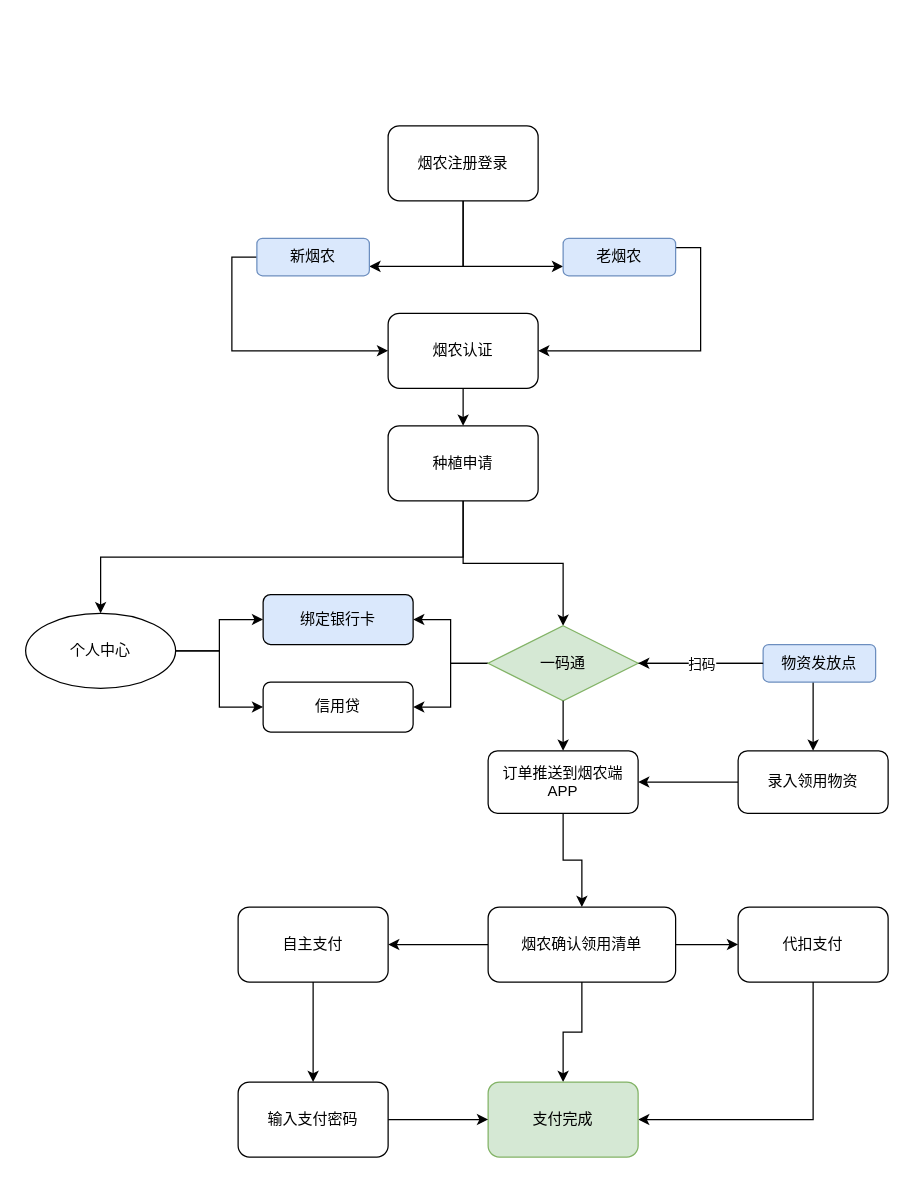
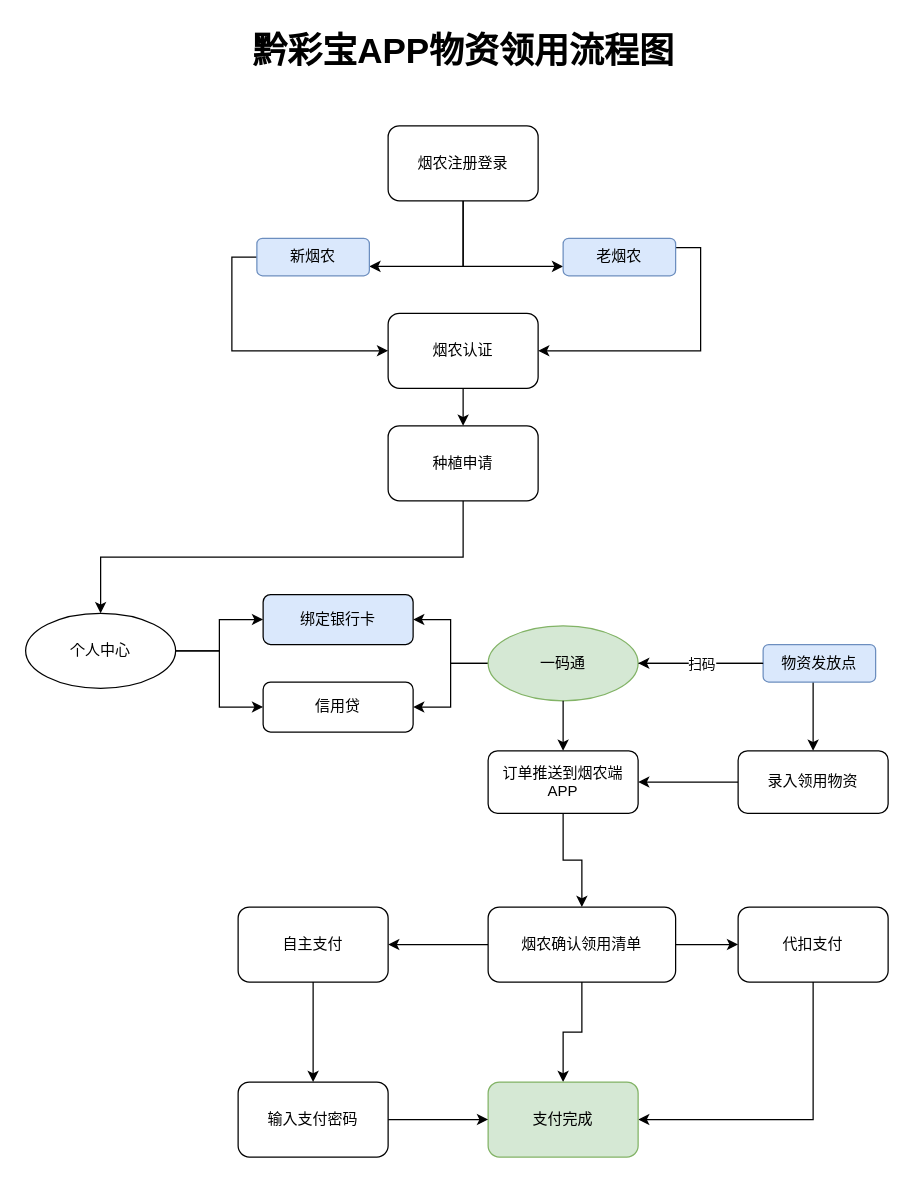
+ <mxCell id="42" value="黔彩宝APP物资领用流程图" style="text;html=1;resizable=0;autosize=1;align=center;verticalAlign=middle;points=[];fillColor=none;strokeColor=none;rounded=0;fontStyle=1;fontSize=28;" vertex="1" parent="1"><mxGeometry x="195" y="20" width="350" height="40" as="geometry" /></mxCell>
- <mxCell id="6" style="edgeStyle=orthogonalEdgeStyle;rounded=0;orthogonalLoop=1;jettySize=auto;html=1;exitX=0.5;exitY=1;exitDx=0;exitDy=0;" edge="1" parent="1" source="7" target="17"><mxGeometry relative="1" as="geometry" /></mxCell>
- <mxCell id="17" value="一码通" style="rhombus;whiteSpace=wrap;html=1;fillColor=#d5e8d4;strokeColor=#82b366;" vertex="1" parent="1"><mxGeometry x="390" y="500" width="120" height="60" as="geometry" /></mxCell>
+ <mxCell id="17" value="一码通" style="ellipse;whiteSpace=wrap;html=1;rounded=1;fillColor=#d5e8d4;strokeColor=#82b366;" vertex="1" parent="1"><mxGeometry x="390" y="500" width="120" height="60" as="geometry" /></mxCell>
